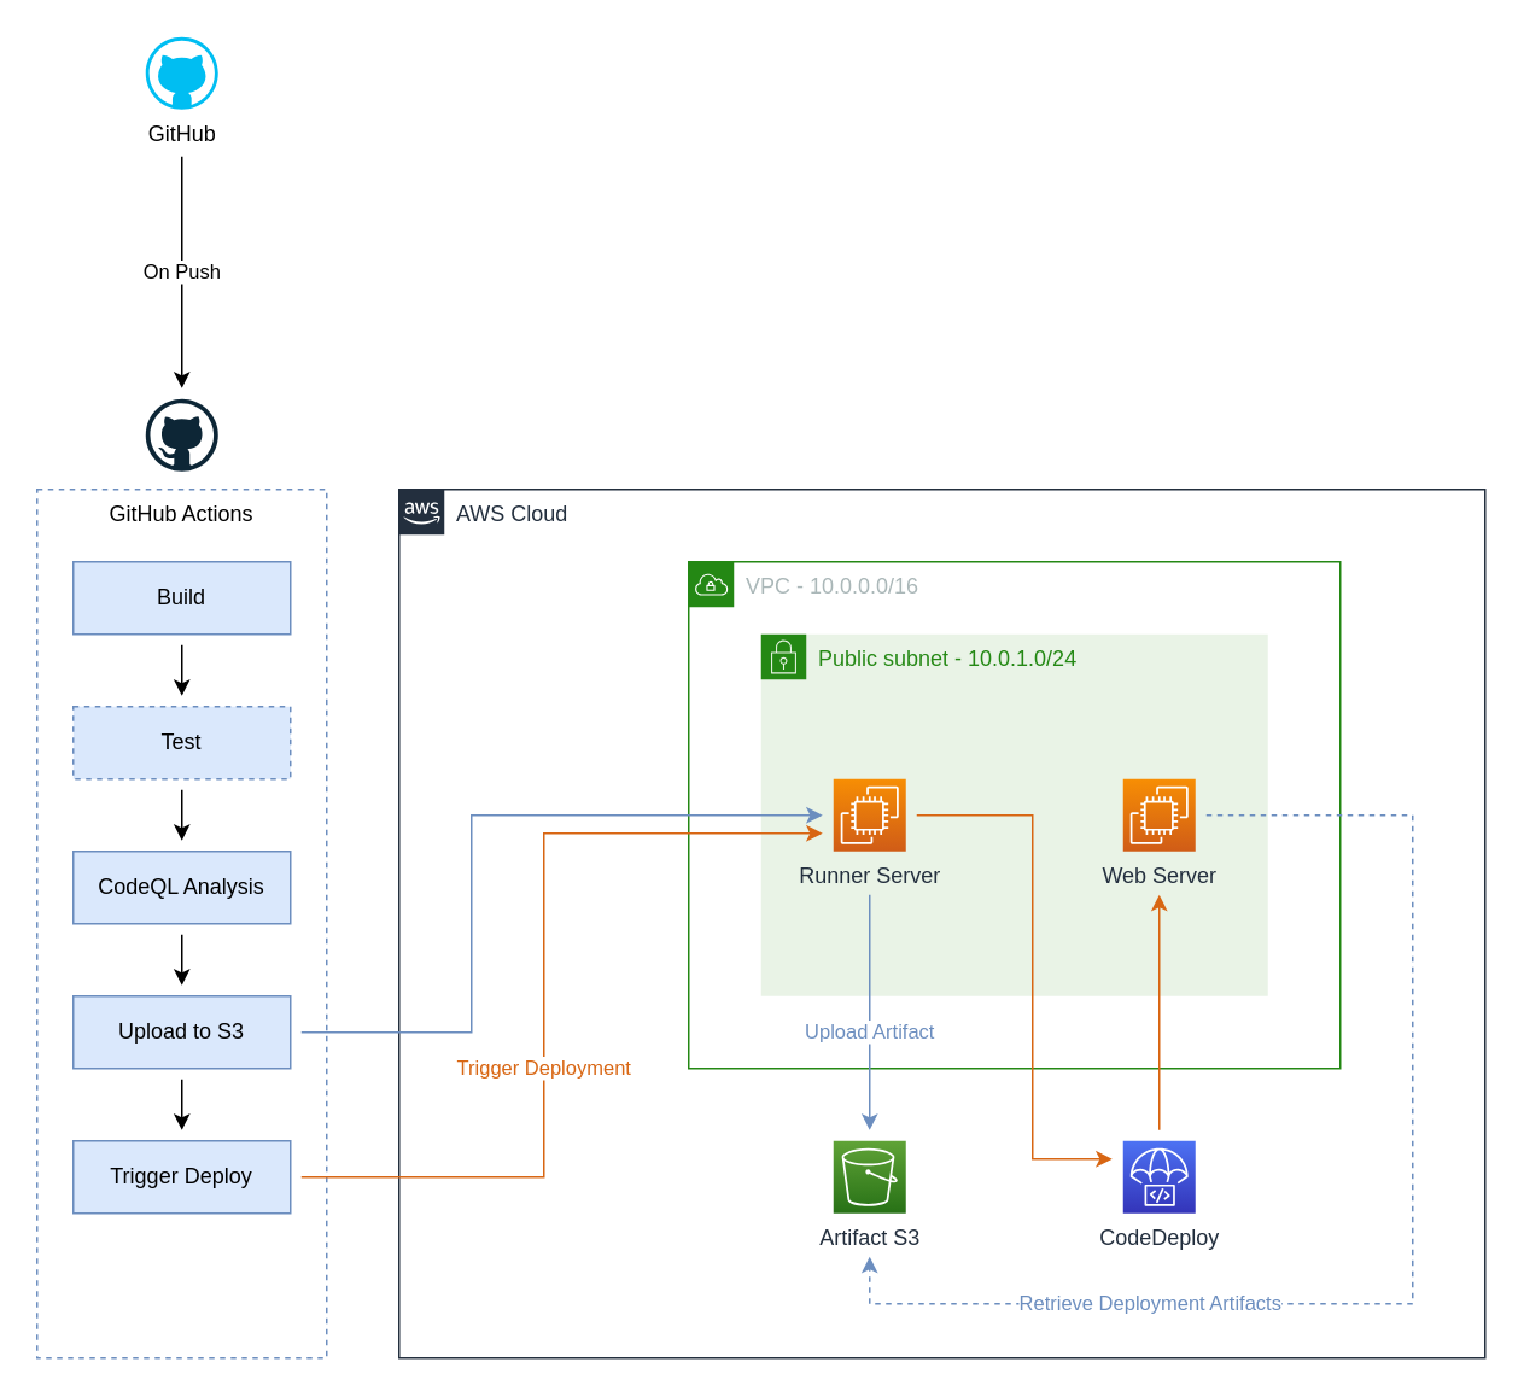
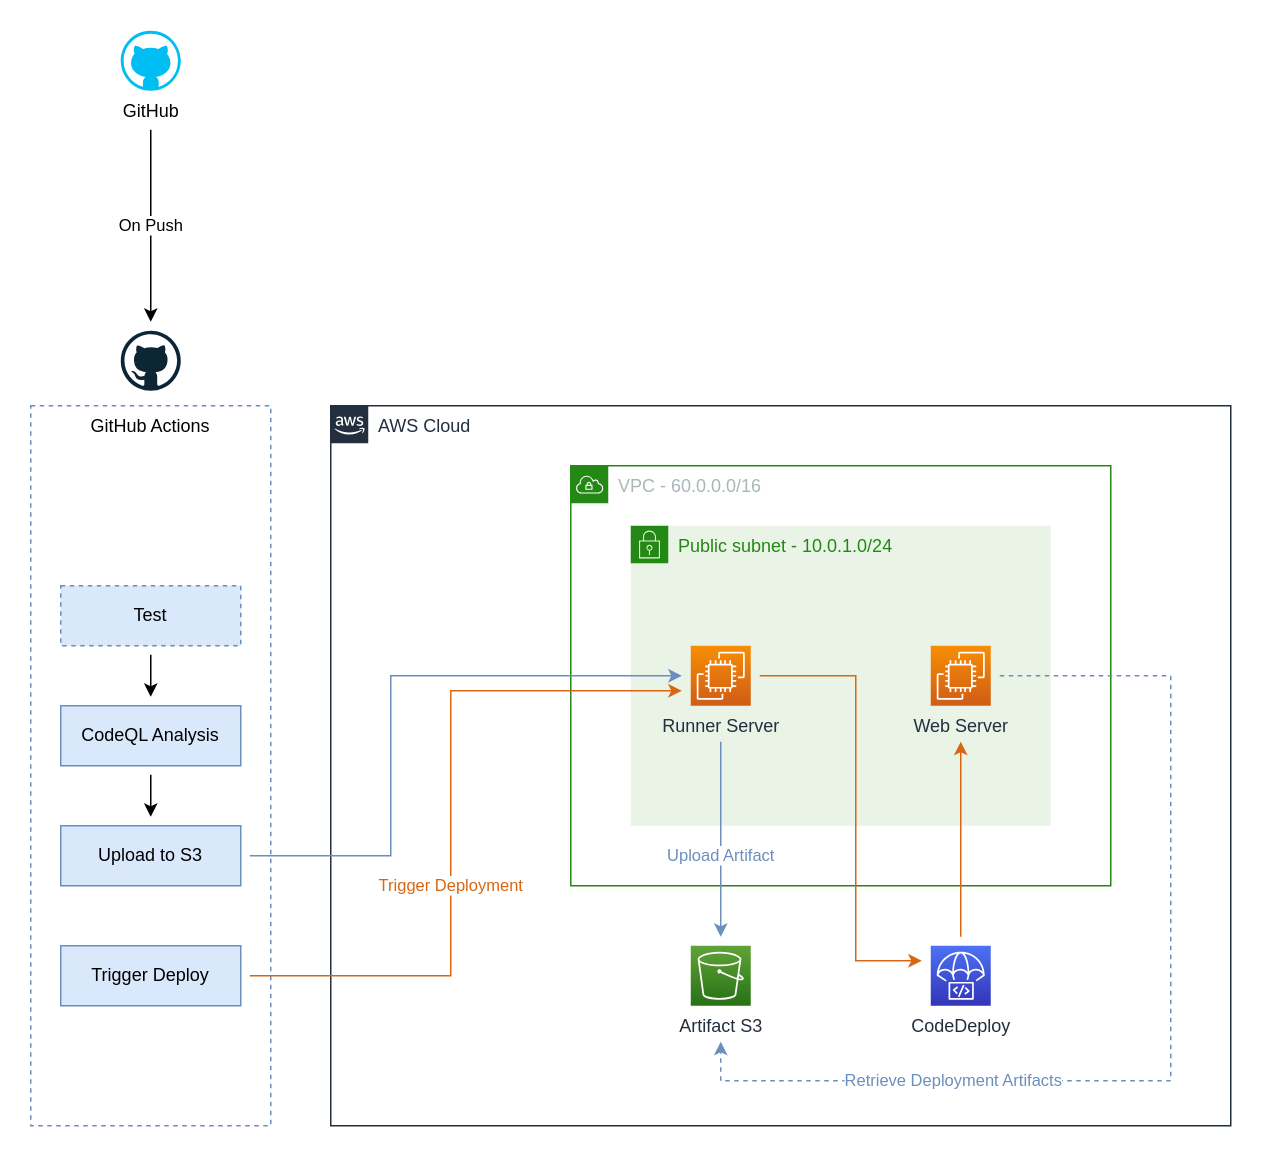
- <mxCell id="6" value="VPC - 10.0.0.0/16" style="points=[[0,0],[0.25,0],[0.5,0],[0.75,0],[1,0],[1,0.25],[1,0.5],[1,0.75],[1,1],[0.75,1],[0.5,1],[0.25,1],[0,1],[0,0.75],[0,0.5],[0,0.25]];outlineConnect=0;gradientColor=none;html=1;whiteSpace=wrap;fontSize=12;fontStyle=0;container=1;pointerEvents=0;collapsible=0;recursiveResize=0;shape=mxgraph.aws4.group;grIcon=mxgraph.aws4.group_vpc;strokeColor=#248814;fillColor=none;verticalAlign=top;align=left;spacingLeft=30;fontColor=#AAB7B8;dashed=0;" parent="3" vertex="1"><mxGeometry x="160" y="40" width="360" height="280" as="geometry" /></mxCell>
+ <mxCell id="6" value="VPC - 60.0.0.0/16" style="points=[[0,0],[0.25,0],[0.5,0],[0.75,0],[1,0],[1,0.25],[1,0.5],[1,0.75],[1,1],[0.75,1],[0.5,1],[0.25,1],[0,1],[0,0.75],[0,0.5],[0,0.25]];outlineConnect=0;gradientColor=none;html=1;whiteSpace=wrap;fontSize=12;fontStyle=0;container=1;pointerEvents=0;collapsible=0;recursiveResize=0;shape=mxgraph.aws4.group;grIcon=mxgraph.aws4.group_vpc;strokeColor=#248814;fillColor=none;verticalAlign=top;align=left;spacingLeft=30;fontColor=#AAB7B8;dashed=0;" parent="3" vertex="1"><mxGeometry x="160" y="40" width="360" height="280" as="geometry" /></mxCell>
- <mxCell id="17" value="Build" style="rounded=0;whiteSpace=wrap;html=1;fillColor=#dae8fc;strokeColor=#6c8ebf;fontStyle=0" parent="1" vertex="1"><mxGeometry x="40" y="310" width="120" height="40" as="geometry" /></mxCell>
- <mxCell id="18" style="edgeStyle=none;html=1;sourcePerimeterSpacing=6;targetPerimeterSpacing=6;" parent="1" source="17" target="19" edge="1"><mxGeometry relative="1" as="geometry" /></mxCell>
- <mxCell id="25" style="edgeStyle=none;html=1;sourcePerimeterSpacing=6;targetPerimeterSpacing=6;" parent="1" source="27" target="24" edge="1"><mxGeometry relative="1" as="geometry" /></mxCell>
